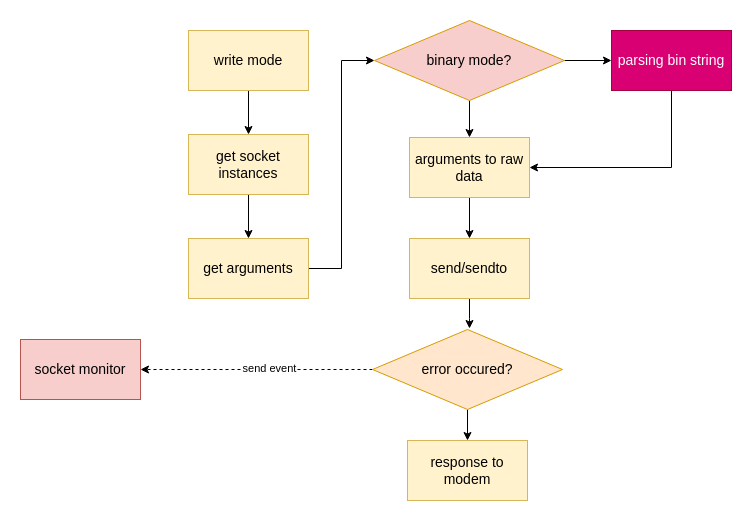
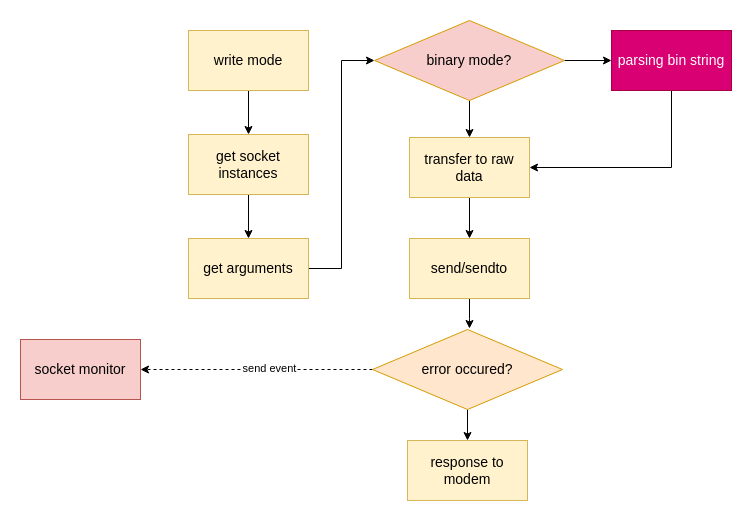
- <mxCell id="12" value="&lt;font style=&quot;font-size: 14px;&quot;&gt;arguments to raw data&lt;/font&gt;" style="rounded=0;whiteSpace=wrap;html=1;fillColor=#fff2cc;strokeColor=#d6b656;" vertex="1" parent="1"><mxGeometry x="409" y="137" width="120" height="60" as="geometry" /></mxCell>
+ <mxCell id="12" value="&lt;font style=&quot;font-size: 14px;&quot;&gt;transfer to raw data&lt;/font&gt;" style="rounded=0;whiteSpace=wrap;html=1;fillColor=#fff2cc;strokeColor=#d6b656;" vertex="1" parent="1"><mxGeometry x="409" y="137" width="120" height="60" as="geometry" /></mxCell>
